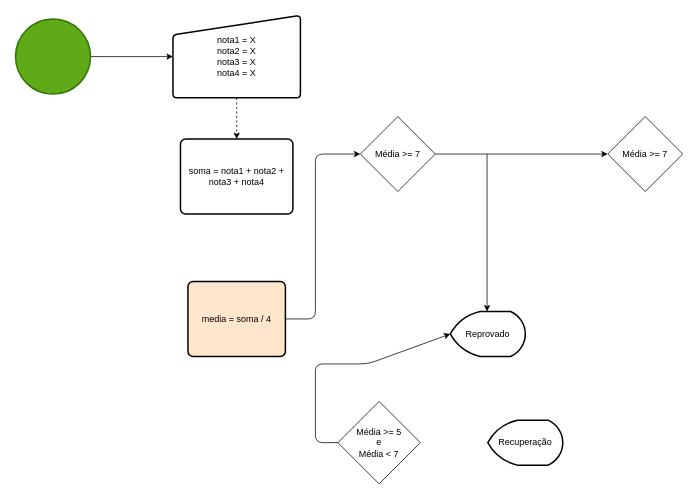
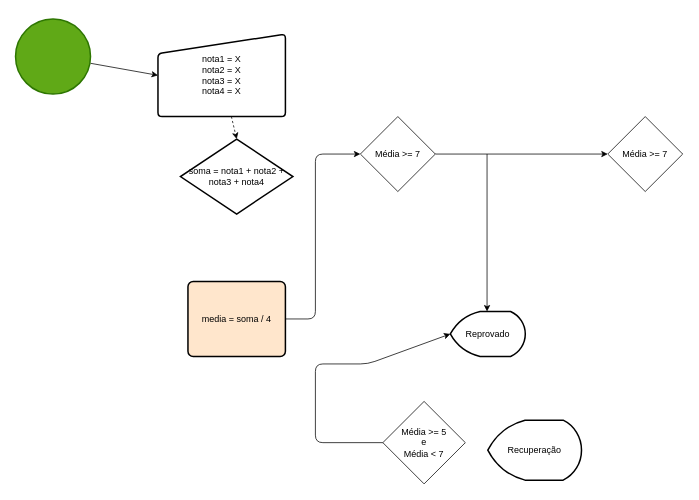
- <mxCell id="5" value="nota1 = X&lt;br&gt;nota2 = X&lt;br&gt;nota3 = X&lt;br&gt;nota4 = X" style="html=1;strokeWidth=2;shape=manualInput;whiteSpace=wrap;rounded=1;size=26;arcSize=11;" parent="1" vertex="1"><mxGeometry x="230" y="20" width="170" height="110" as="geometry" /></mxCell>
+ <mxCell id="5" value="nota1 = X&lt;br&gt;nota2 = X&lt;br&gt;nota3 = X&lt;br&gt;nota4 = X" style="html=1;strokeWidth=2;shape=manualInput;whiteSpace=wrap;rounded=1;size=26;arcSize=11;" parent="1" vertex="1"><mxGeometry x="210" y="45" width="170" height="110" as="geometry" /></mxCell>
- <mxCell id="6" value="soma = nota1 + nota2 + nota3 + nota4" style="rounded=1;whiteSpace=wrap;html=1;absoluteArcSize=1;arcSize=14;strokeWidth=2;" parent="1" vertex="1"><mxGeometry x="240" y="185" width="150" height="100" as="geometry" /></mxCell>
+ <mxCell id="6" value="soma = nota1 + nota2 + nota3 + nota4" style="rhombus;whiteSpace=wrap;html=1;absoluteArcSize=1;arcSize=14;strokeWidth=2;" parent="1" vertex="1"><mxGeometry x="240" y="185" width="150" height="100" as="geometry" /></mxCell>
- <mxCell id="12" value="Média &amp;gt;= 5&lt;br&gt;e&lt;br&gt;Média &amp;lt; 7" style="rhombus;whiteSpace=wrap;html=1;" vertex="1" parent="1"><mxGeometry x="450" y="535" width="110" height="110" as="geometry" /></mxCell>
+ <mxCell id="12" value="Média &amp;gt;= 5&lt;br&gt;e&lt;br&gt;Média &amp;lt; 7" style="rhombus;whiteSpace=wrap;html=1;" vertex="1" parent="1"><mxGeometry x="510" y="535" width="110" height="110" as="geometry" /></mxCell>
- <mxCell id="13" value="Recuperação" style="strokeWidth=2;html=1;shape=mxgraph.flowchart.display;whiteSpace=wrap;" vertex="1" parent="1"><mxGeometry x="650" y="560" width="100" height="60" as="geometry" /></mxCell>
+ <mxCell id="13" value="Recuperação" style="strokeWidth=2;html=1;shape=mxgraph.flowchart.display;whiteSpace=wrap;" vertex="1" parent="1"><mxGeometry x="650" y="560" width="125" height="80" as="geometry" /></mxCell>
